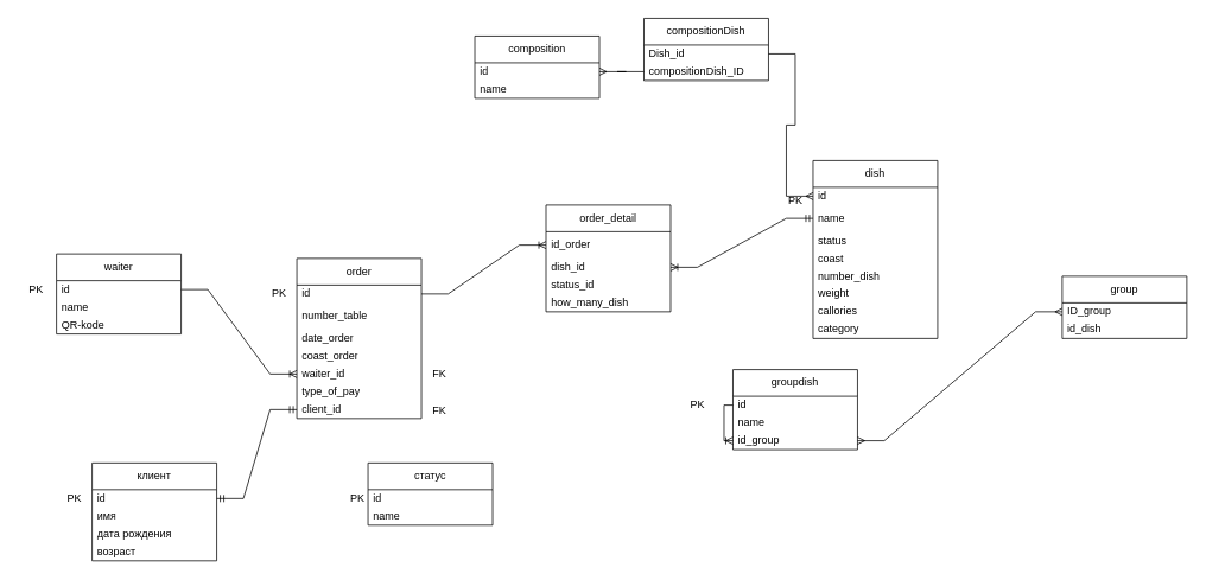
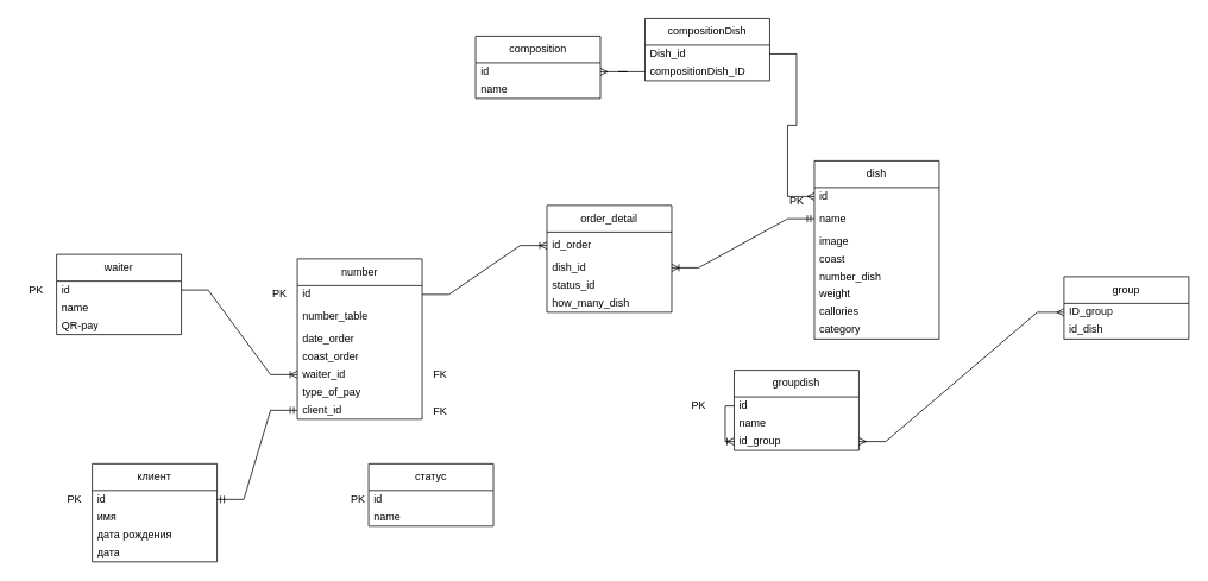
- <mxCell id="18" value="status" style="text;strokeColor=none;fillColor=none;align=left;verticalAlign=middle;spacingLeft=4;spacingRight=4;overflow=hidden;points=[[0,0.5],[1,0.5]];portConstraint=eastwest;rotatable=0;whiteSpace=wrap;html=1;" parent="15" vertex="1"><mxGeometry y="80" width="140" height="20" as="geometry" /></mxCell>
+ <mxCell id="18" value="image" style="text;strokeColor=none;fillColor=none;align=left;verticalAlign=middle;spacingLeft=4;spacingRight=4;overflow=hidden;points=[[0,0.5],[1,0.5]];portConstraint=eastwest;rotatable=0;whiteSpace=wrap;html=1;" parent="15" vertex="1"><mxGeometry y="80" width="140" height="20" as="geometry" /></mxCell>
- <mxCell id="2" value="order" style="swimlane;fontStyle=0;childLayout=stackLayout;horizontal=1;startSize=30;horizontalStack=0;resizeParent=1;resizeParentMax=0;resizeLast=0;collapsible=1;marginBottom=0;whiteSpace=wrap;html=1;" parent="1" vertex="1"><mxGeometry x="333" y="290" width="140" height="180" as="geometry" /></mxCell>
+ <mxCell id="2" value="number" style="swimlane;fontStyle=0;childLayout=stackLayout;horizontal=1;startSize=30;horizontalStack=0;resizeParent=1;resizeParentMax=0;resizeLast=0;collapsible=1;marginBottom=0;whiteSpace=wrap;html=1;" parent="1" vertex="1"><mxGeometry x="333" y="290" width="140" height="180" as="geometry" /></mxCell>
- <mxCell id="38" value="QR-kode" style="text;strokeColor=none;fillColor=none;align=left;verticalAlign=middle;spacingLeft=4;spacingRight=4;overflow=hidden;points=[[0,0.5],[1,0.5]];portConstraint=eastwest;rotatable=0;whiteSpace=wrap;html=1;" parent="35" vertex="1"><mxGeometry y="70" width="140" height="20" as="geometry" /></mxCell>
+ <mxCell id="38" value="QR-pay" style="text;strokeColor=none;fillColor=none;align=left;verticalAlign=middle;spacingLeft=4;spacingRight=4;overflow=hidden;points=[[0,0.5],[1,0.5]];portConstraint=eastwest;rotatable=0;whiteSpace=wrap;html=1;" parent="35" vertex="1"><mxGeometry y="70" width="140" height="20" as="geometry" /></mxCell>
- <mxCell id="50" value="возраст" style="text;strokeColor=none;fillColor=none;align=left;verticalAlign=middle;spacingLeft=4;spacingRight=4;overflow=hidden;points=[[0,0.5],[1,0.5]];portConstraint=eastwest;rotatable=0;whiteSpace=wrap;html=1;" parent="46" vertex="1"><mxGeometry y="90" width="140" height="20" as="geometry" /></mxCell>
+ <mxCell id="50" value="дата" style="text;strokeColor=none;fillColor=none;align=left;verticalAlign=middle;spacingLeft=4;spacingRight=4;overflow=hidden;points=[[0,0.5],[1,0.5]];portConstraint=eastwest;rotatable=0;whiteSpace=wrap;html=1;" parent="46" vertex="1"><mxGeometry y="90" width="140" height="20" as="geometry" /></mxCell>
